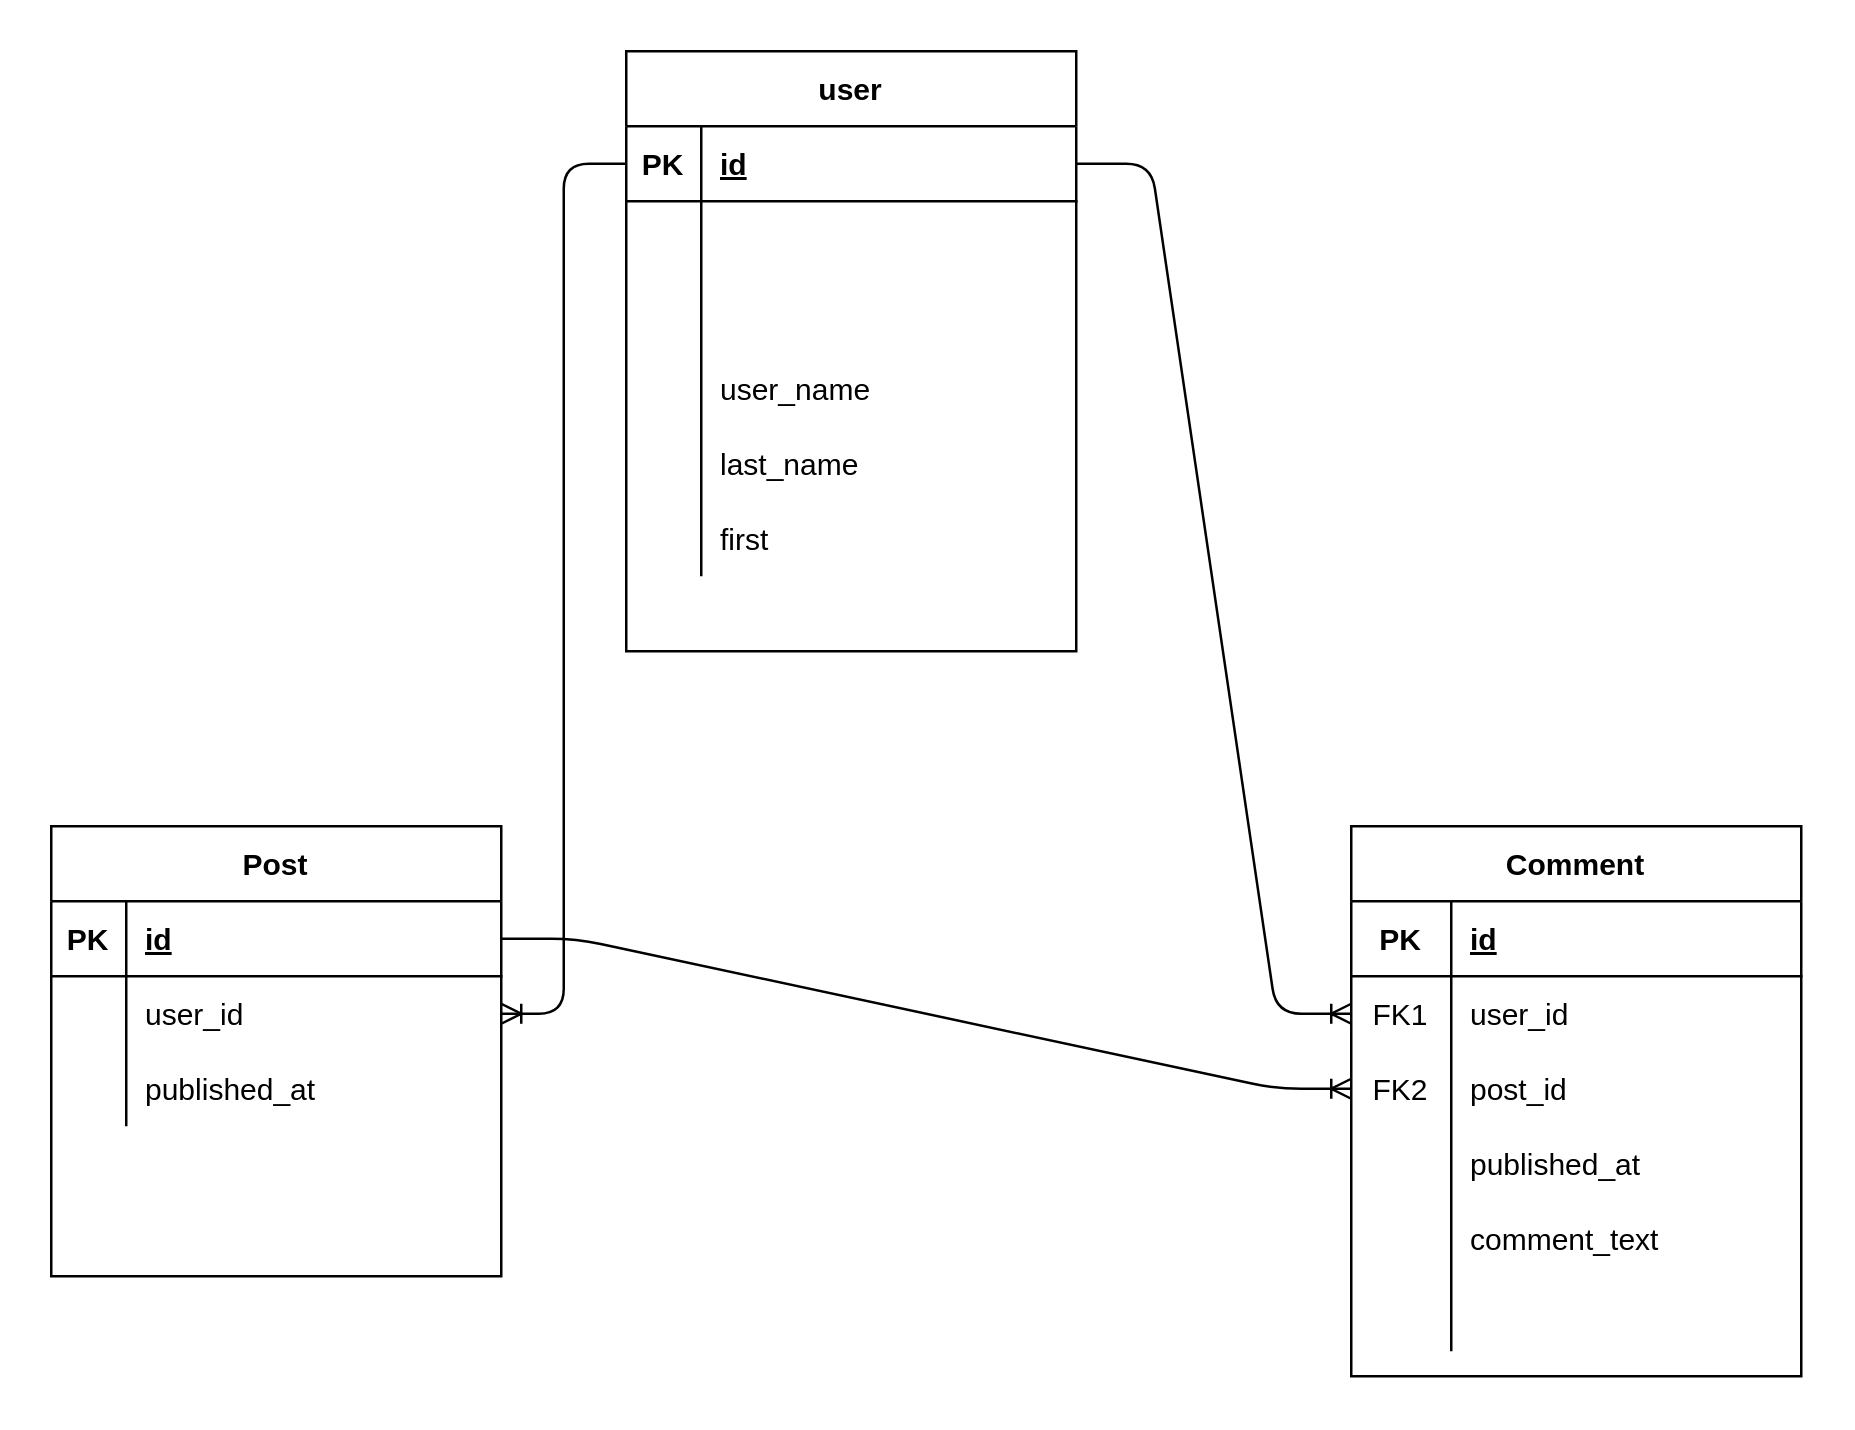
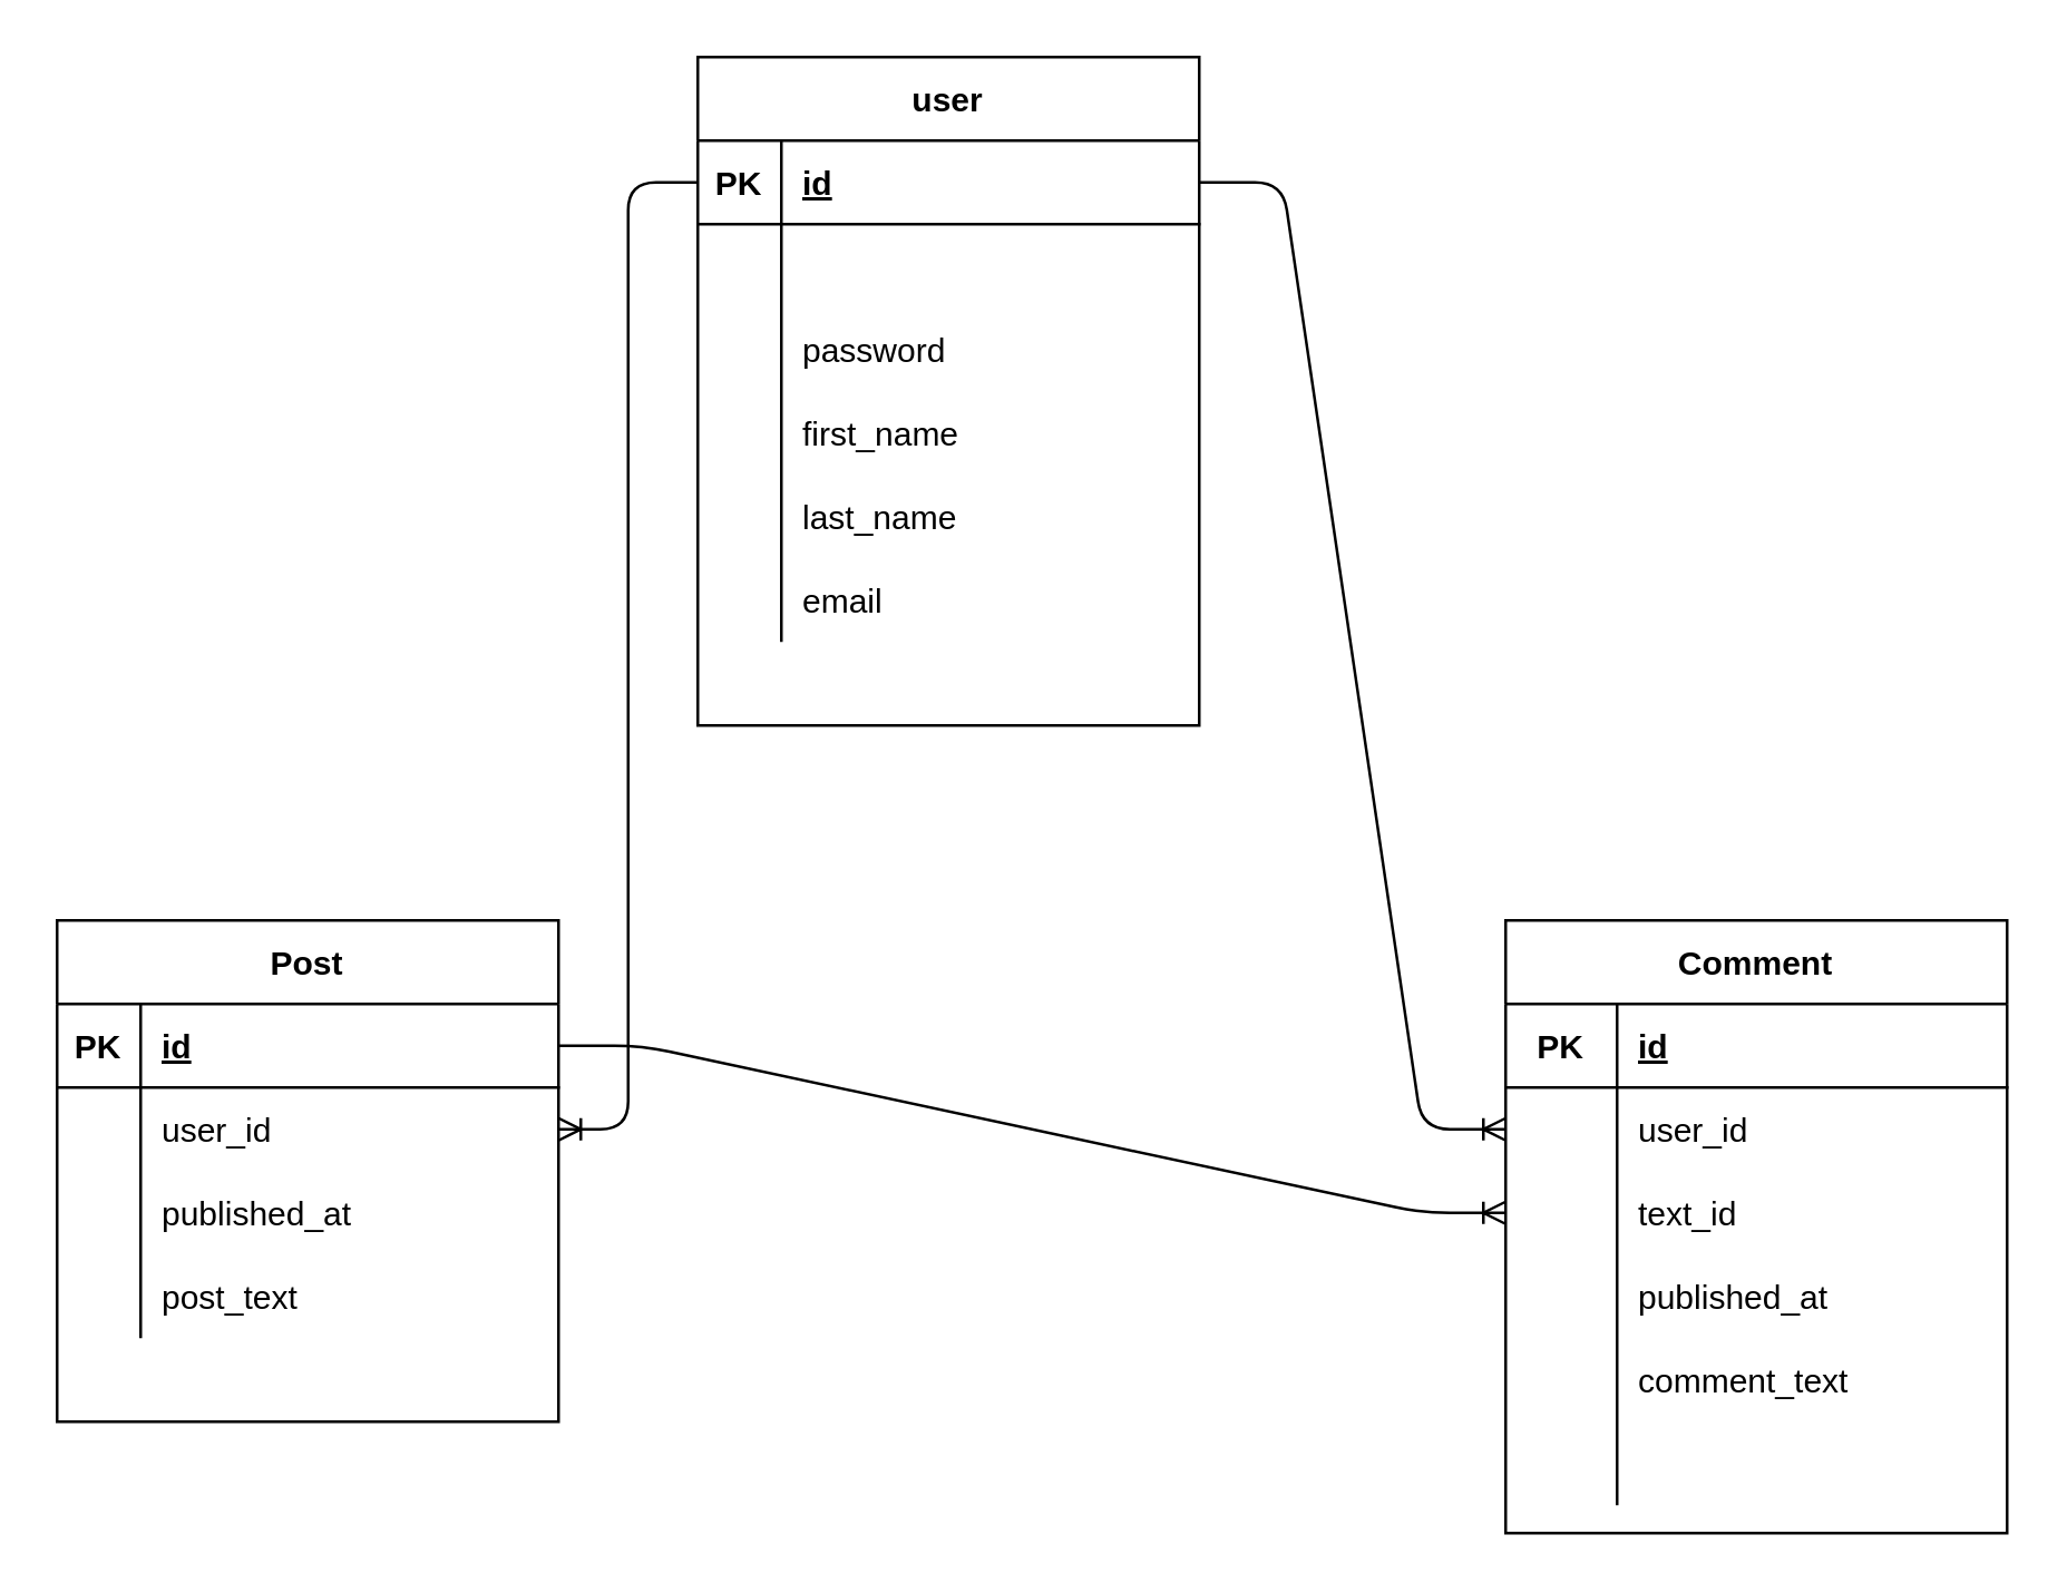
+ <mxCell id="10" value="password" style="shape=partialRectangle;connectable=0;fillColor=none;top=0;left=0;bottom=0;right=0;align=left;spacingLeft=6;overflow=hidden;" parent="8" vertex="1"><mxGeometry x="30" width="150" height="30" as="geometry" /></mxCell>
- <mxCell id="13" value="user_name" style="shape=partialRectangle;connectable=0;fillColor=none;top=0;left=0;bottom=0;right=0;align=left;spacingLeft=6;overflow=hidden;" parent="11" vertex="1"><mxGeometry x="30" width="150" height="30" as="geometry" /></mxCell>
+ <mxCell id="13" value="first_name" style="shape=partialRectangle;connectable=0;fillColor=none;top=0;left=0;bottom=0;right=0;align=left;spacingLeft=6;overflow=hidden;" parent="11" vertex="1"><mxGeometry x="30" width="150" height="30" as="geometry" /></mxCell>
- <mxCell id="19" value="first" style="shape=partialRectangle;connectable=0;fillColor=none;top=0;left=0;bottom=0;right=0;align=left;spacingLeft=6;overflow=hidden;" parent="17" vertex="1"><mxGeometry x="30" width="150" height="30" as="geometry" /></mxCell>
+ <mxCell id="19" value="email" style="shape=partialRectangle;connectable=0;fillColor=none;top=0;left=0;bottom=0;right=0;align=left;spacingLeft=6;overflow=hidden;" parent="17" vertex="1"><mxGeometry x="30" width="150" height="30" as="geometry" /></mxCell>
- <mxCell id="39" value="FK1" style="shape=partialRectangle;connectable=0;fillColor=none;top=0;left=0;bottom=0;right=0;fontStyle=0;overflow=hidden;" parent="38" vertex="1"><mxGeometry width="40" height="30" as="geometry" /></mxCell>
- <mxCell id="42" value="FK2" style="shape=partialRectangle;connectable=0;fillColor=none;top=0;left=0;bottom=0;right=0;fontStyle=0;overflow=hidden;" parent="41" vertex="1"><mxGeometry width="40" height="30" as="geometry" /></mxCell>
- <mxCell id="43" value="post_id" style="shape=partialRectangle;connectable=0;fillColor=none;top=0;left=0;bottom=0;right=0;align=left;spacingLeft=6;fontStyle=0;overflow=hidden;" parent="41" vertex="1"><mxGeometry x="40" width="140" height="30" as="geometry" /></mxCell>
+ <mxCell id="43" value="text_id" style="shape=partialRectangle;connectable=0;fillColor=none;top=0;left=0;bottom=0;right=0;align=left;spacingLeft=6;fontStyle=0;overflow=hidden;" parent="41" vertex="1"><mxGeometry x="40" width="140" height="30" as="geometry" /></mxCell>
+ <mxCell id="33" value="post_text" style="shape=partialRectangle;connectable=0;fillColor=none;top=0;left=0;bottom=0;right=0;align=left;spacingLeft=6;overflow=hidden;" parent="31" vertex="1"><mxGeometry x="30" width="150" height="30" as="geometry" /></mxCell>
